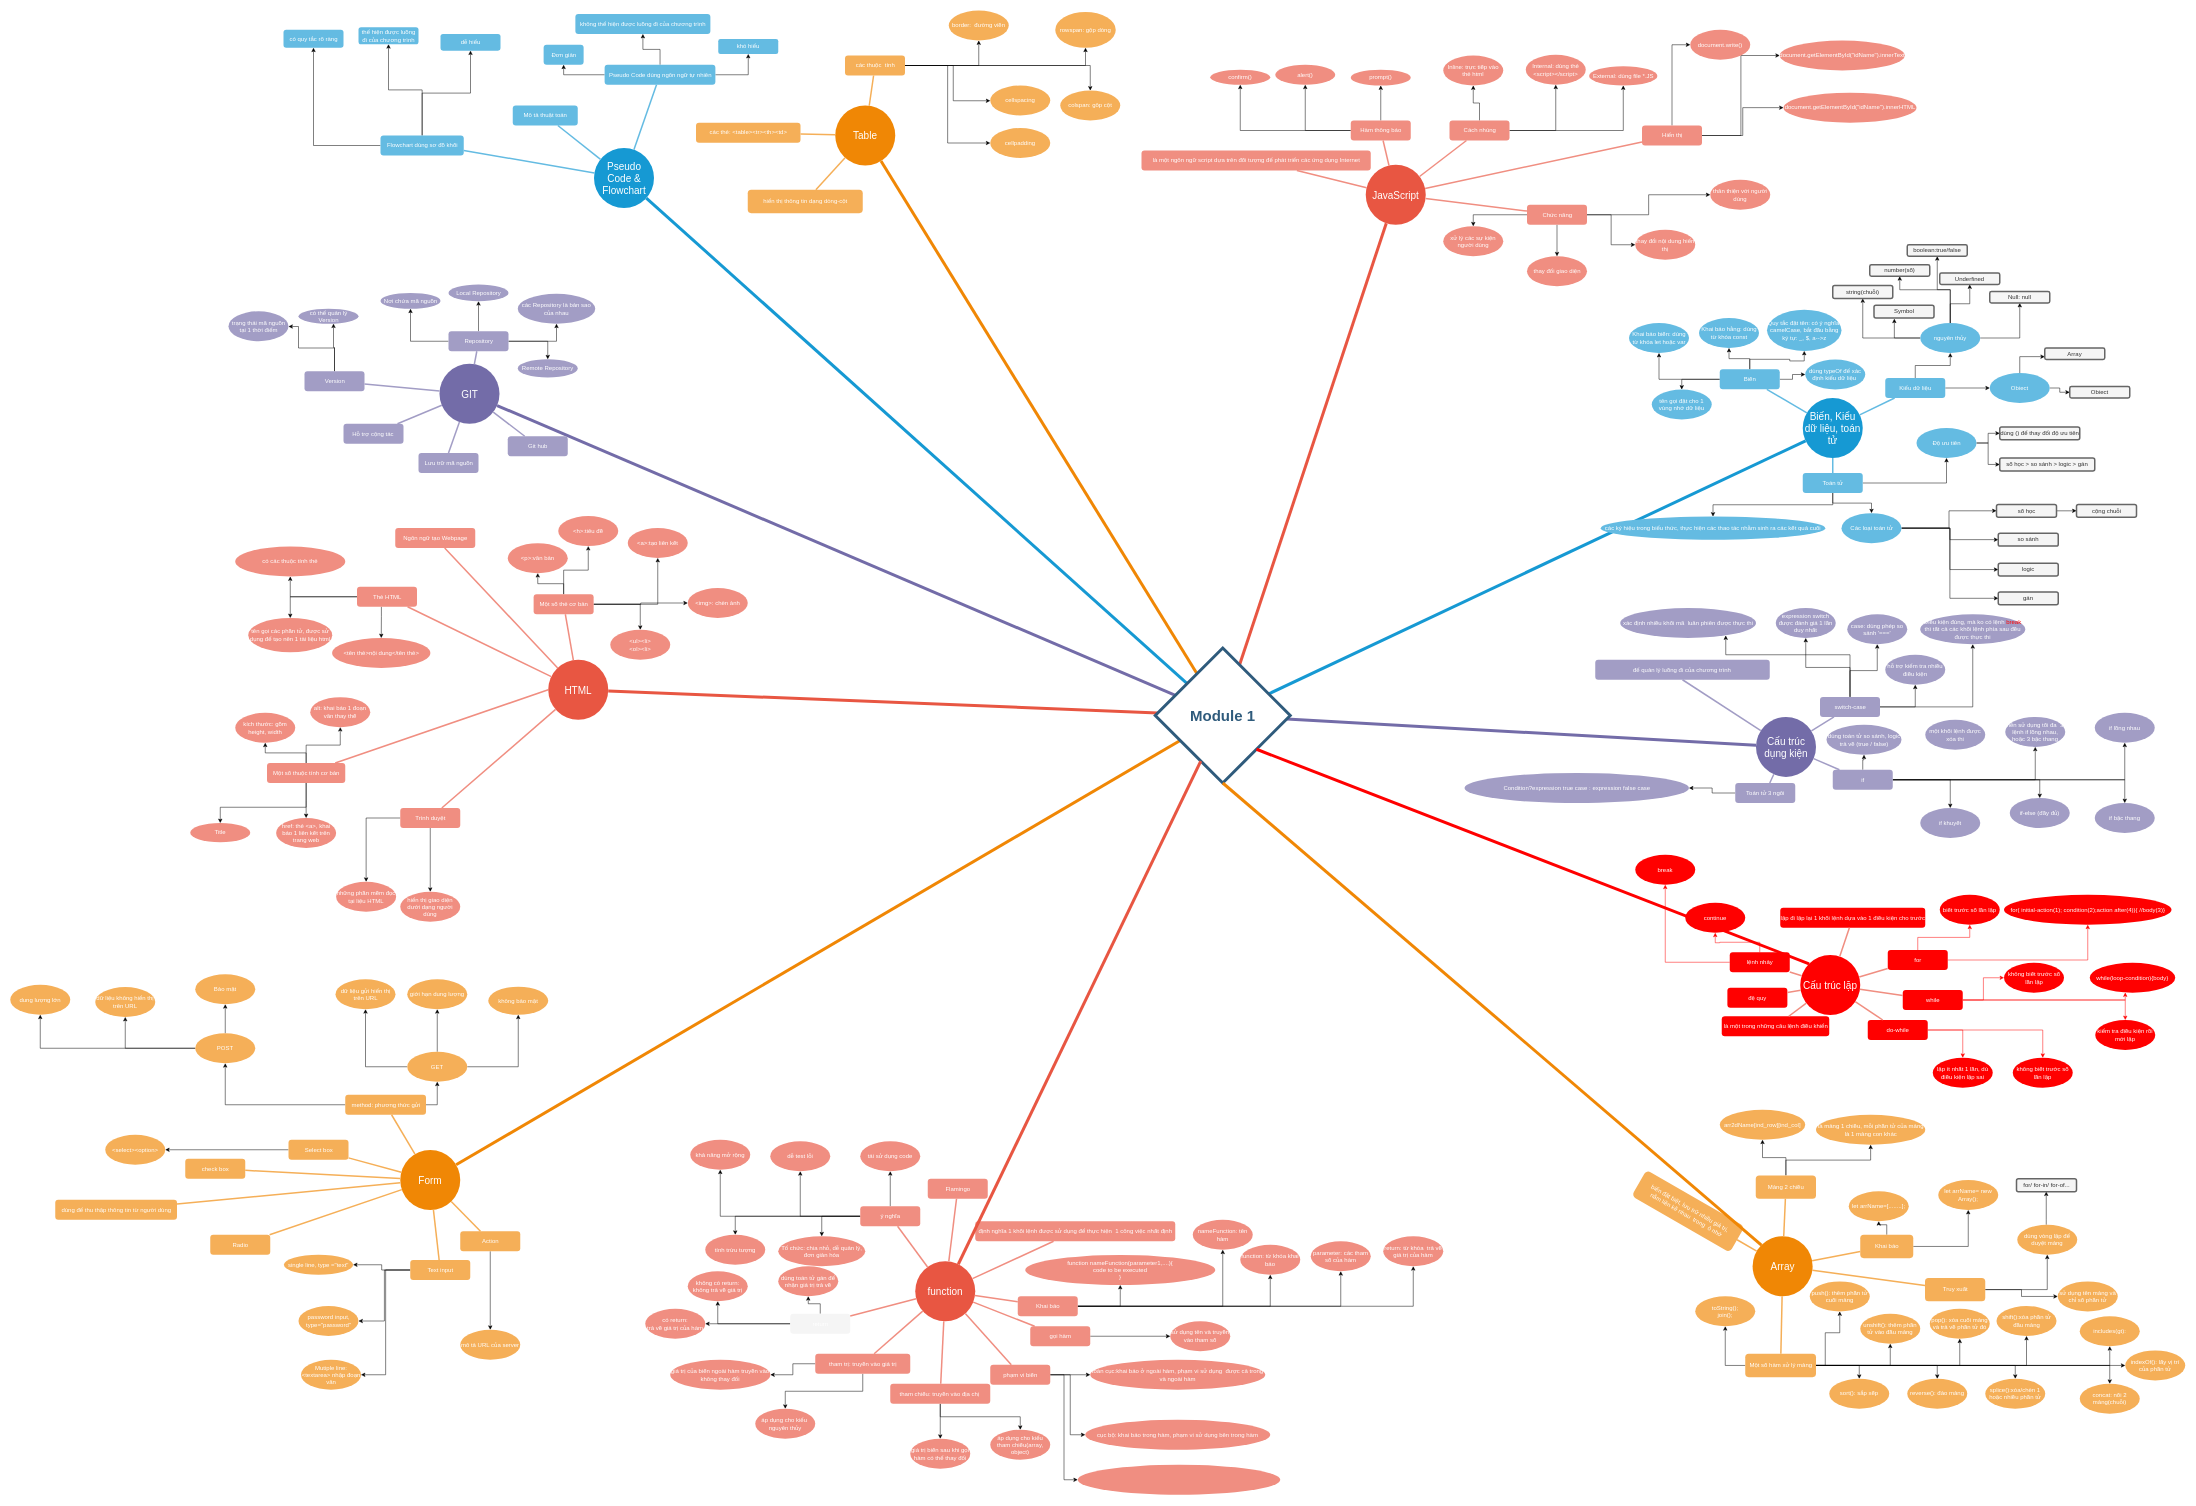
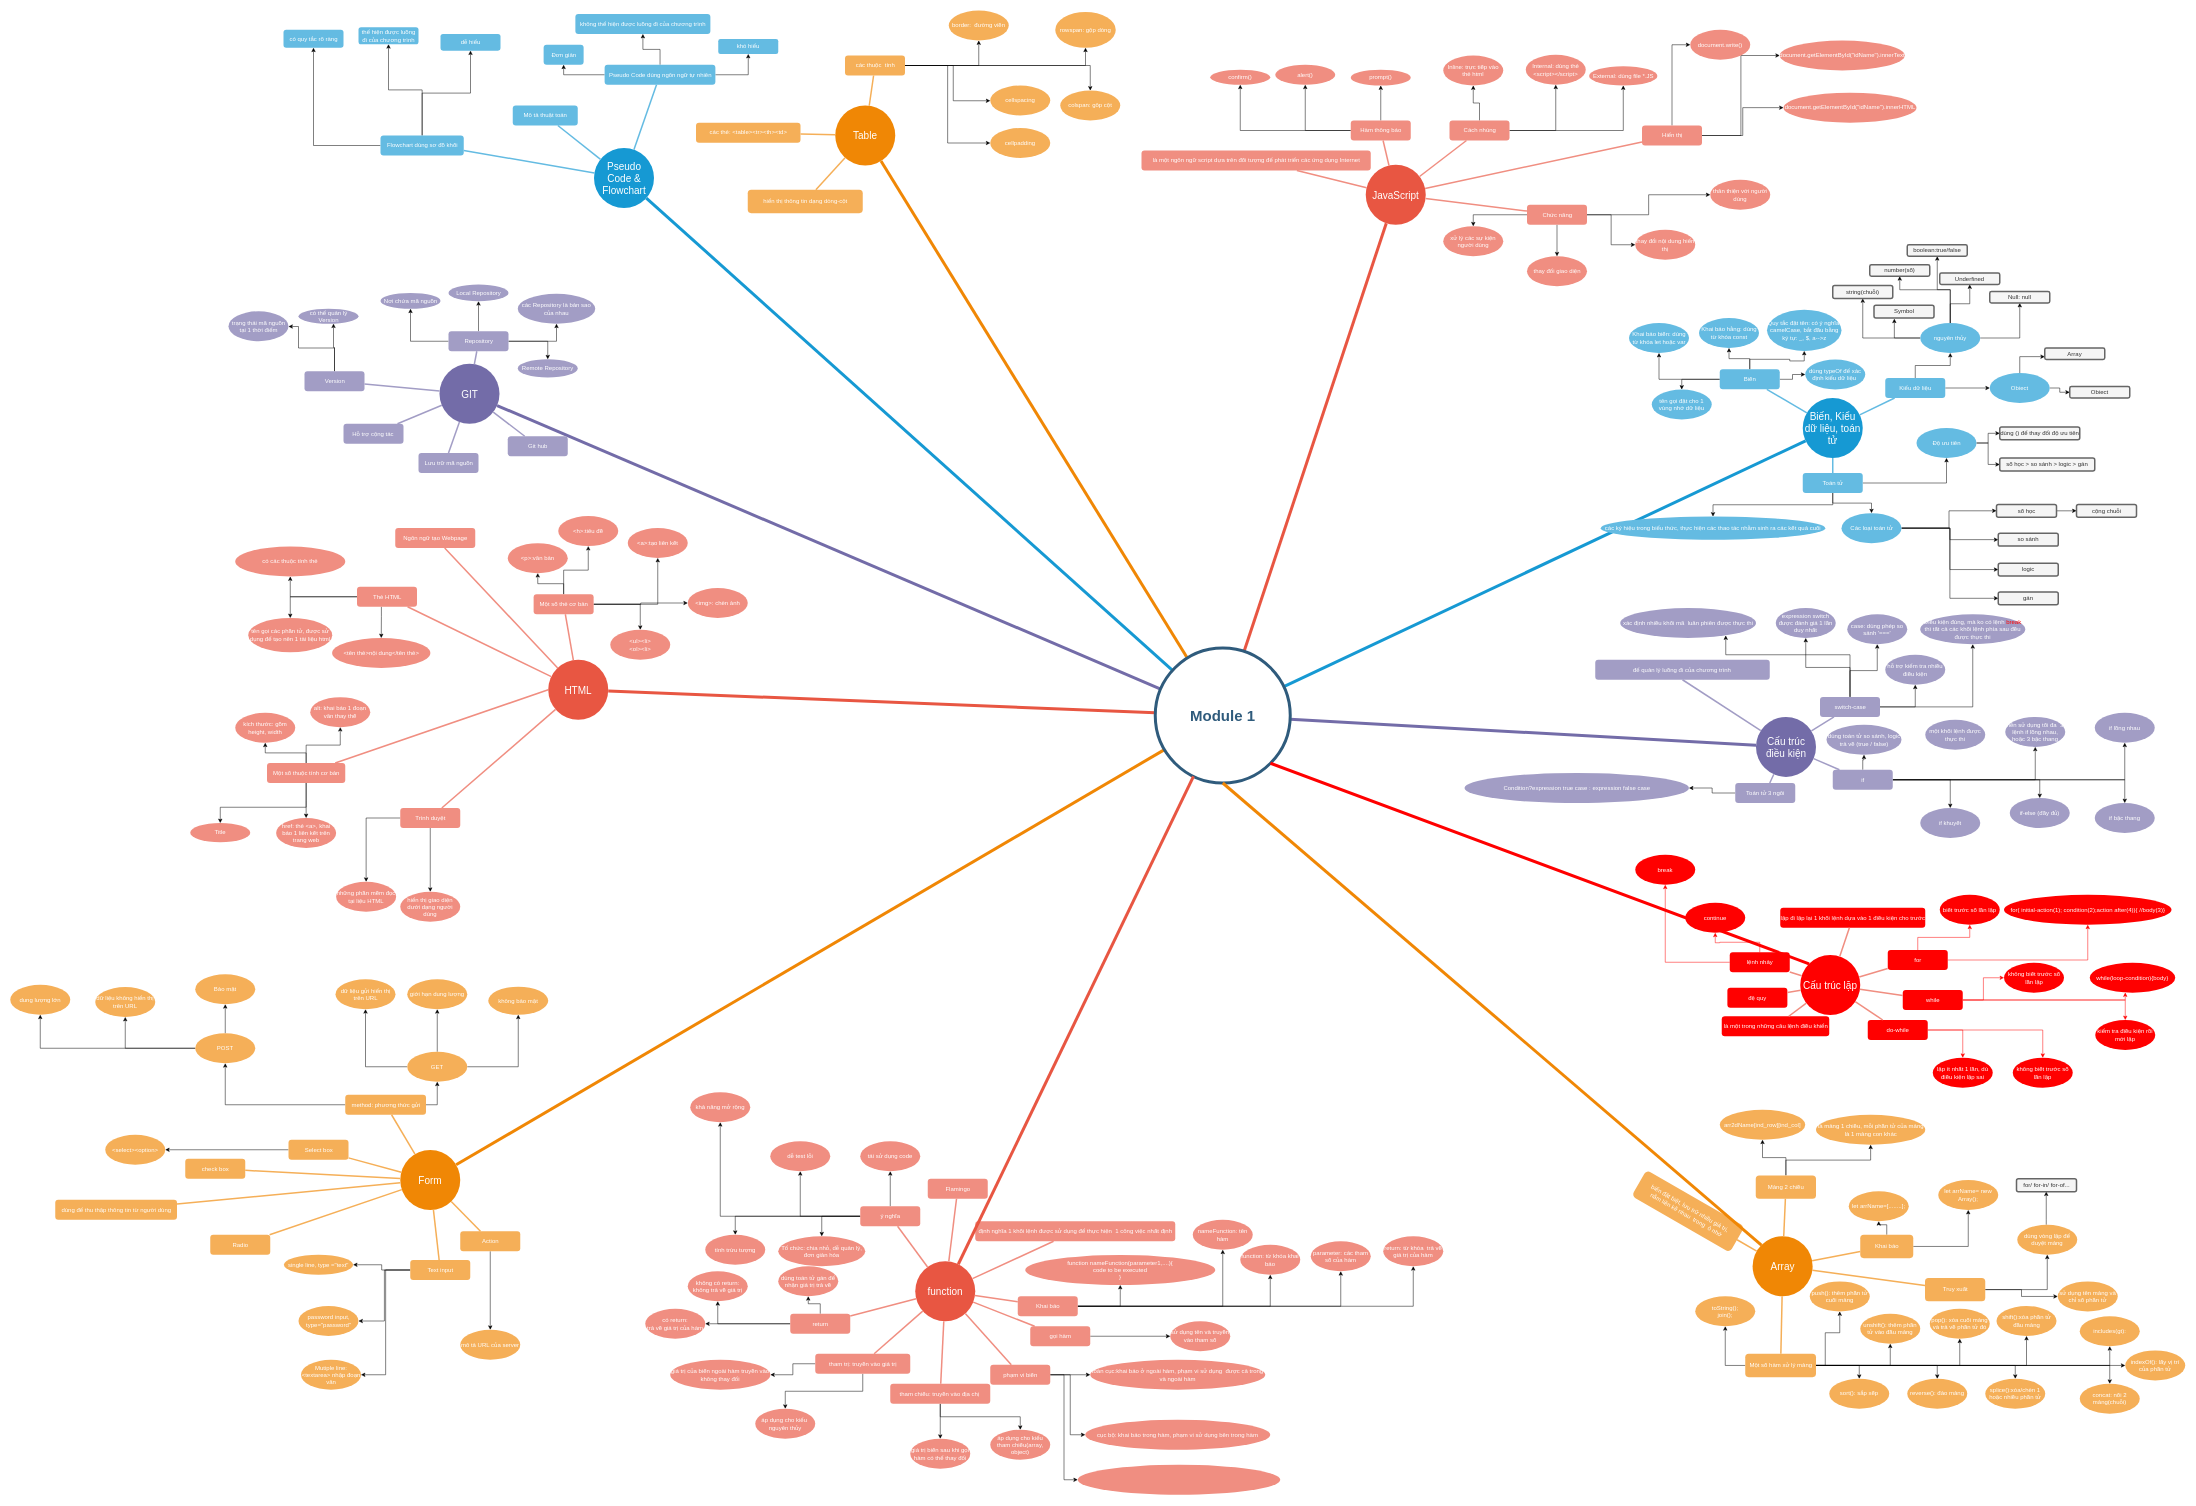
- <mxCell id="144" value="Module 1" style="rhombus;whiteSpace=wrap;html=1;shadow=0;fontFamily=Helvetica;fontSize=30;fontColor=#2F5B7C;align=center;strokeColor=#2F5B7C;strokeWidth=6;fillColor=#FFFFFF;fontStyle=1;gradientColor=none;" parent="1" vertex="1"><mxGeometry x="2310" y="1295" width="270" height="270" as="geometry" /></mxCell>
+ <mxCell id="144" value="Module 1" style="ellipse;whiteSpace=wrap;html=1;shadow=0;fontFamily=Helvetica;fontSize=30;fontColor=#2F5B7C;align=center;strokeColor=#2F5B7C;strokeWidth=6;fillColor=#FFFFFF;fontStyle=1;gradientColor=none;" parent="1" vertex="1"><mxGeometry x="2310" y="1295" width="270" height="270" as="geometry" /></mxCell>
- <mxCell id="316" value="một khối lệnh được xóa thi" style="ellipse;whiteSpace=wrap;html=1;fillColor=#a29dc5;strokeColor=none;fontColor=#FFFFFF;rounded=1;strokeWidth=3;shadow=0;" parent="1" vertex="1"><mxGeometry x="3850" y="1438.5" width="120" height="60" as="geometry" /></mxCell>
+ <mxCell id="316" value="một khối lệnh được thực thi" style="ellipse;whiteSpace=wrap;html=1;fillColor=#a29dc5;strokeColor=none;fontColor=#FFFFFF;rounded=1;strokeWidth=3;shadow=0;" parent="1" vertex="1"><mxGeometry x="3850" y="1438.5" width="120" height="60" as="geometry" /></mxCell>
- <mxCell id="6" value="Cấu trúc dụng kiện" style="ellipse;whiteSpace=wrap;html=1;shadow=0;fontFamily=Helvetica;fontSize=20;fontColor=#FFFFFF;align=center;strokeWidth=3;fillColor=#736ca8;strokeColor=none;" parent="1" vertex="1"><mxGeometry x="3511.5" y="1432.75" width="120" height="120" as="geometry" /></mxCell>
+ <mxCell id="6" value="Cấu trúc điều kiện" style="ellipse;whiteSpace=wrap;html=1;shadow=0;fontFamily=Helvetica;fontSize=20;fontColor=#FFFFFF;align=center;strokeWidth=3;fillColor=#736ca8;strokeColor=none;" parent="1" vertex="1"><mxGeometry x="3511.5" y="1432.75" width="120" height="120" as="geometry" /></mxCell>
- <mxCell id="414" value="khả năng mở rộng" style="ellipse;whiteSpace=wrap;html=1;fillColor=#f08e81;strokeColor=none;fontColor=#FFFFFF;rounded=1;strokeWidth=3;shadow=0;" parent="1" vertex="1"><mxGeometry x="1380" y="2278.5" width="120" height="60" as="geometry" /></mxCell>
+ <mxCell id="414" value="khả năng mở rộng" style="ellipse;whiteSpace=wrap;html=1;fillColor=#f08e81;strokeColor=none;fontColor=#FFFFFF;rounded=1;strokeWidth=3;shadow=0;" parent="1" vertex="1"><mxGeometry x="1380" y="2183.5" width="120" height="60" as="geometry" /></mxCell>
- <mxCell id="223" value="return" style="rounded=1;fillColor=#f5f5f5;strokeColor=none;strokeWidth=3;shadow=0;html=1;fontColor=#FFFFFF;" parent="1" vertex="1"><mxGeometry x="1580" y="2626.5" width="120" height="40" as="geometry" /></mxCell>
+ <mxCell id="223" value="return" style="rounded=1;fillColor=#f08e81;strokeColor=none;strokeWidth=3;shadow=0;html=1;fontColor=#FFFFFF;" parent="1" vertex="1"><mxGeometry x="1580" y="2626.5" width="120" height="40" as="geometry" /></mxCell>
